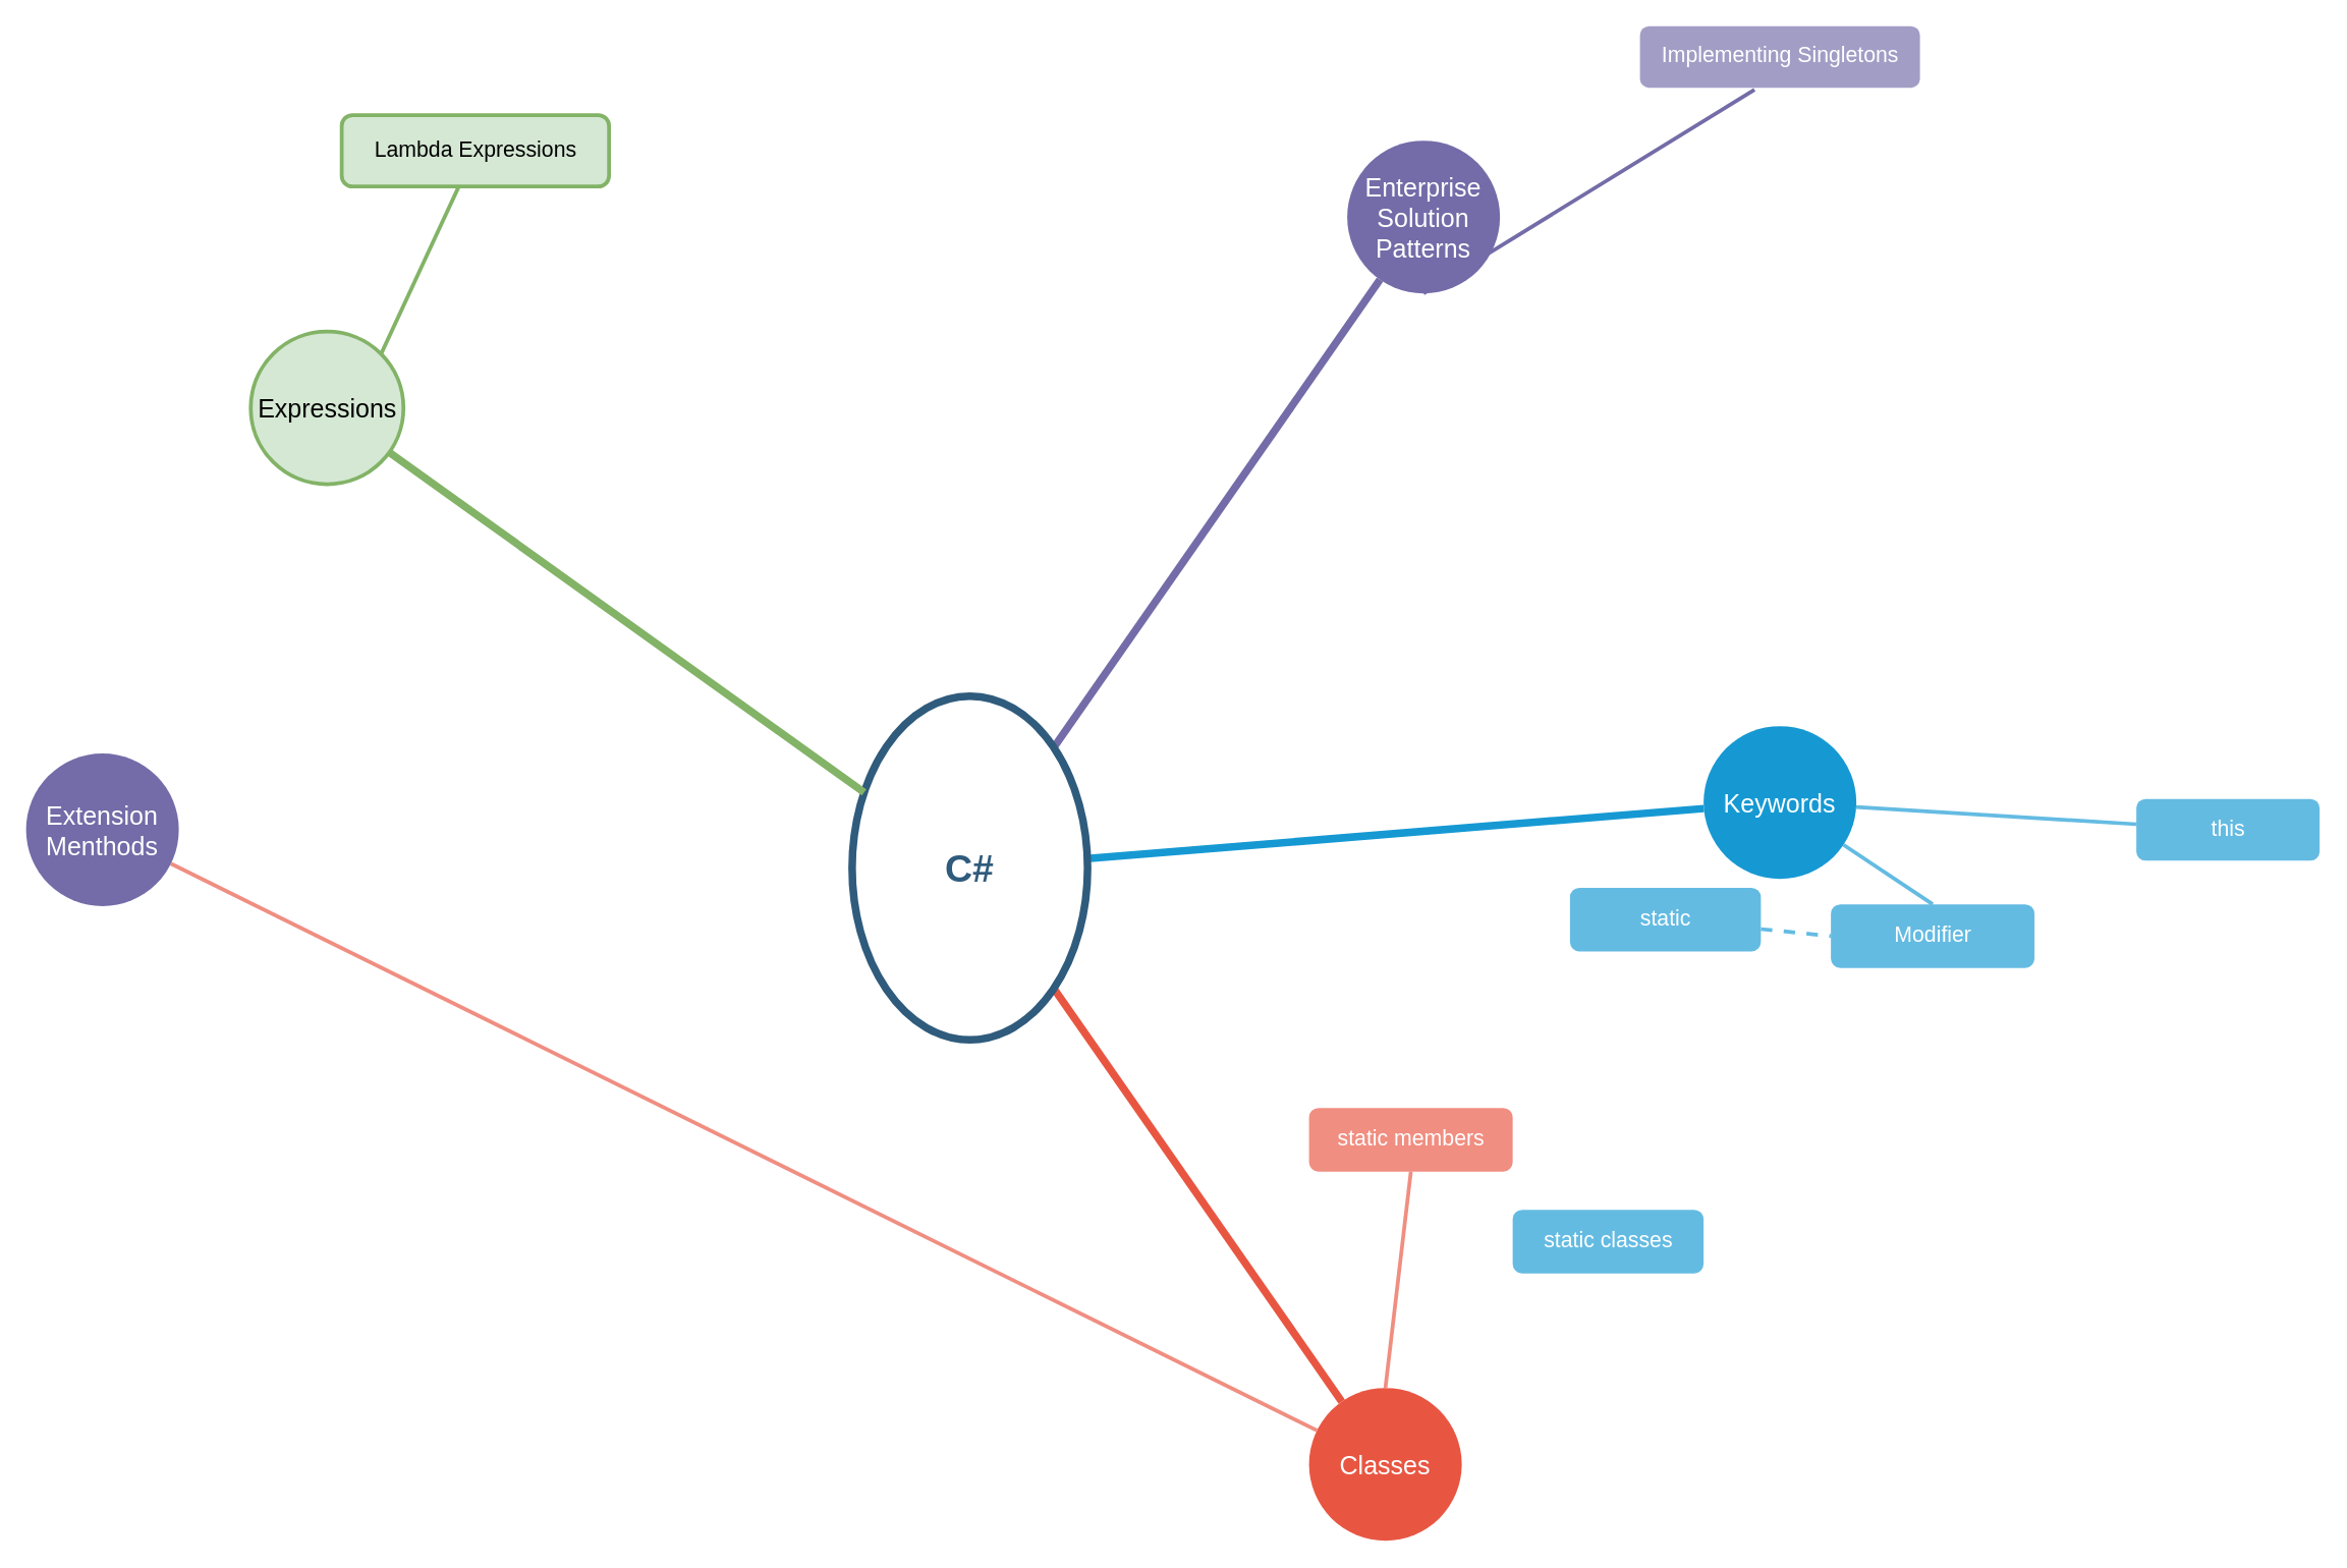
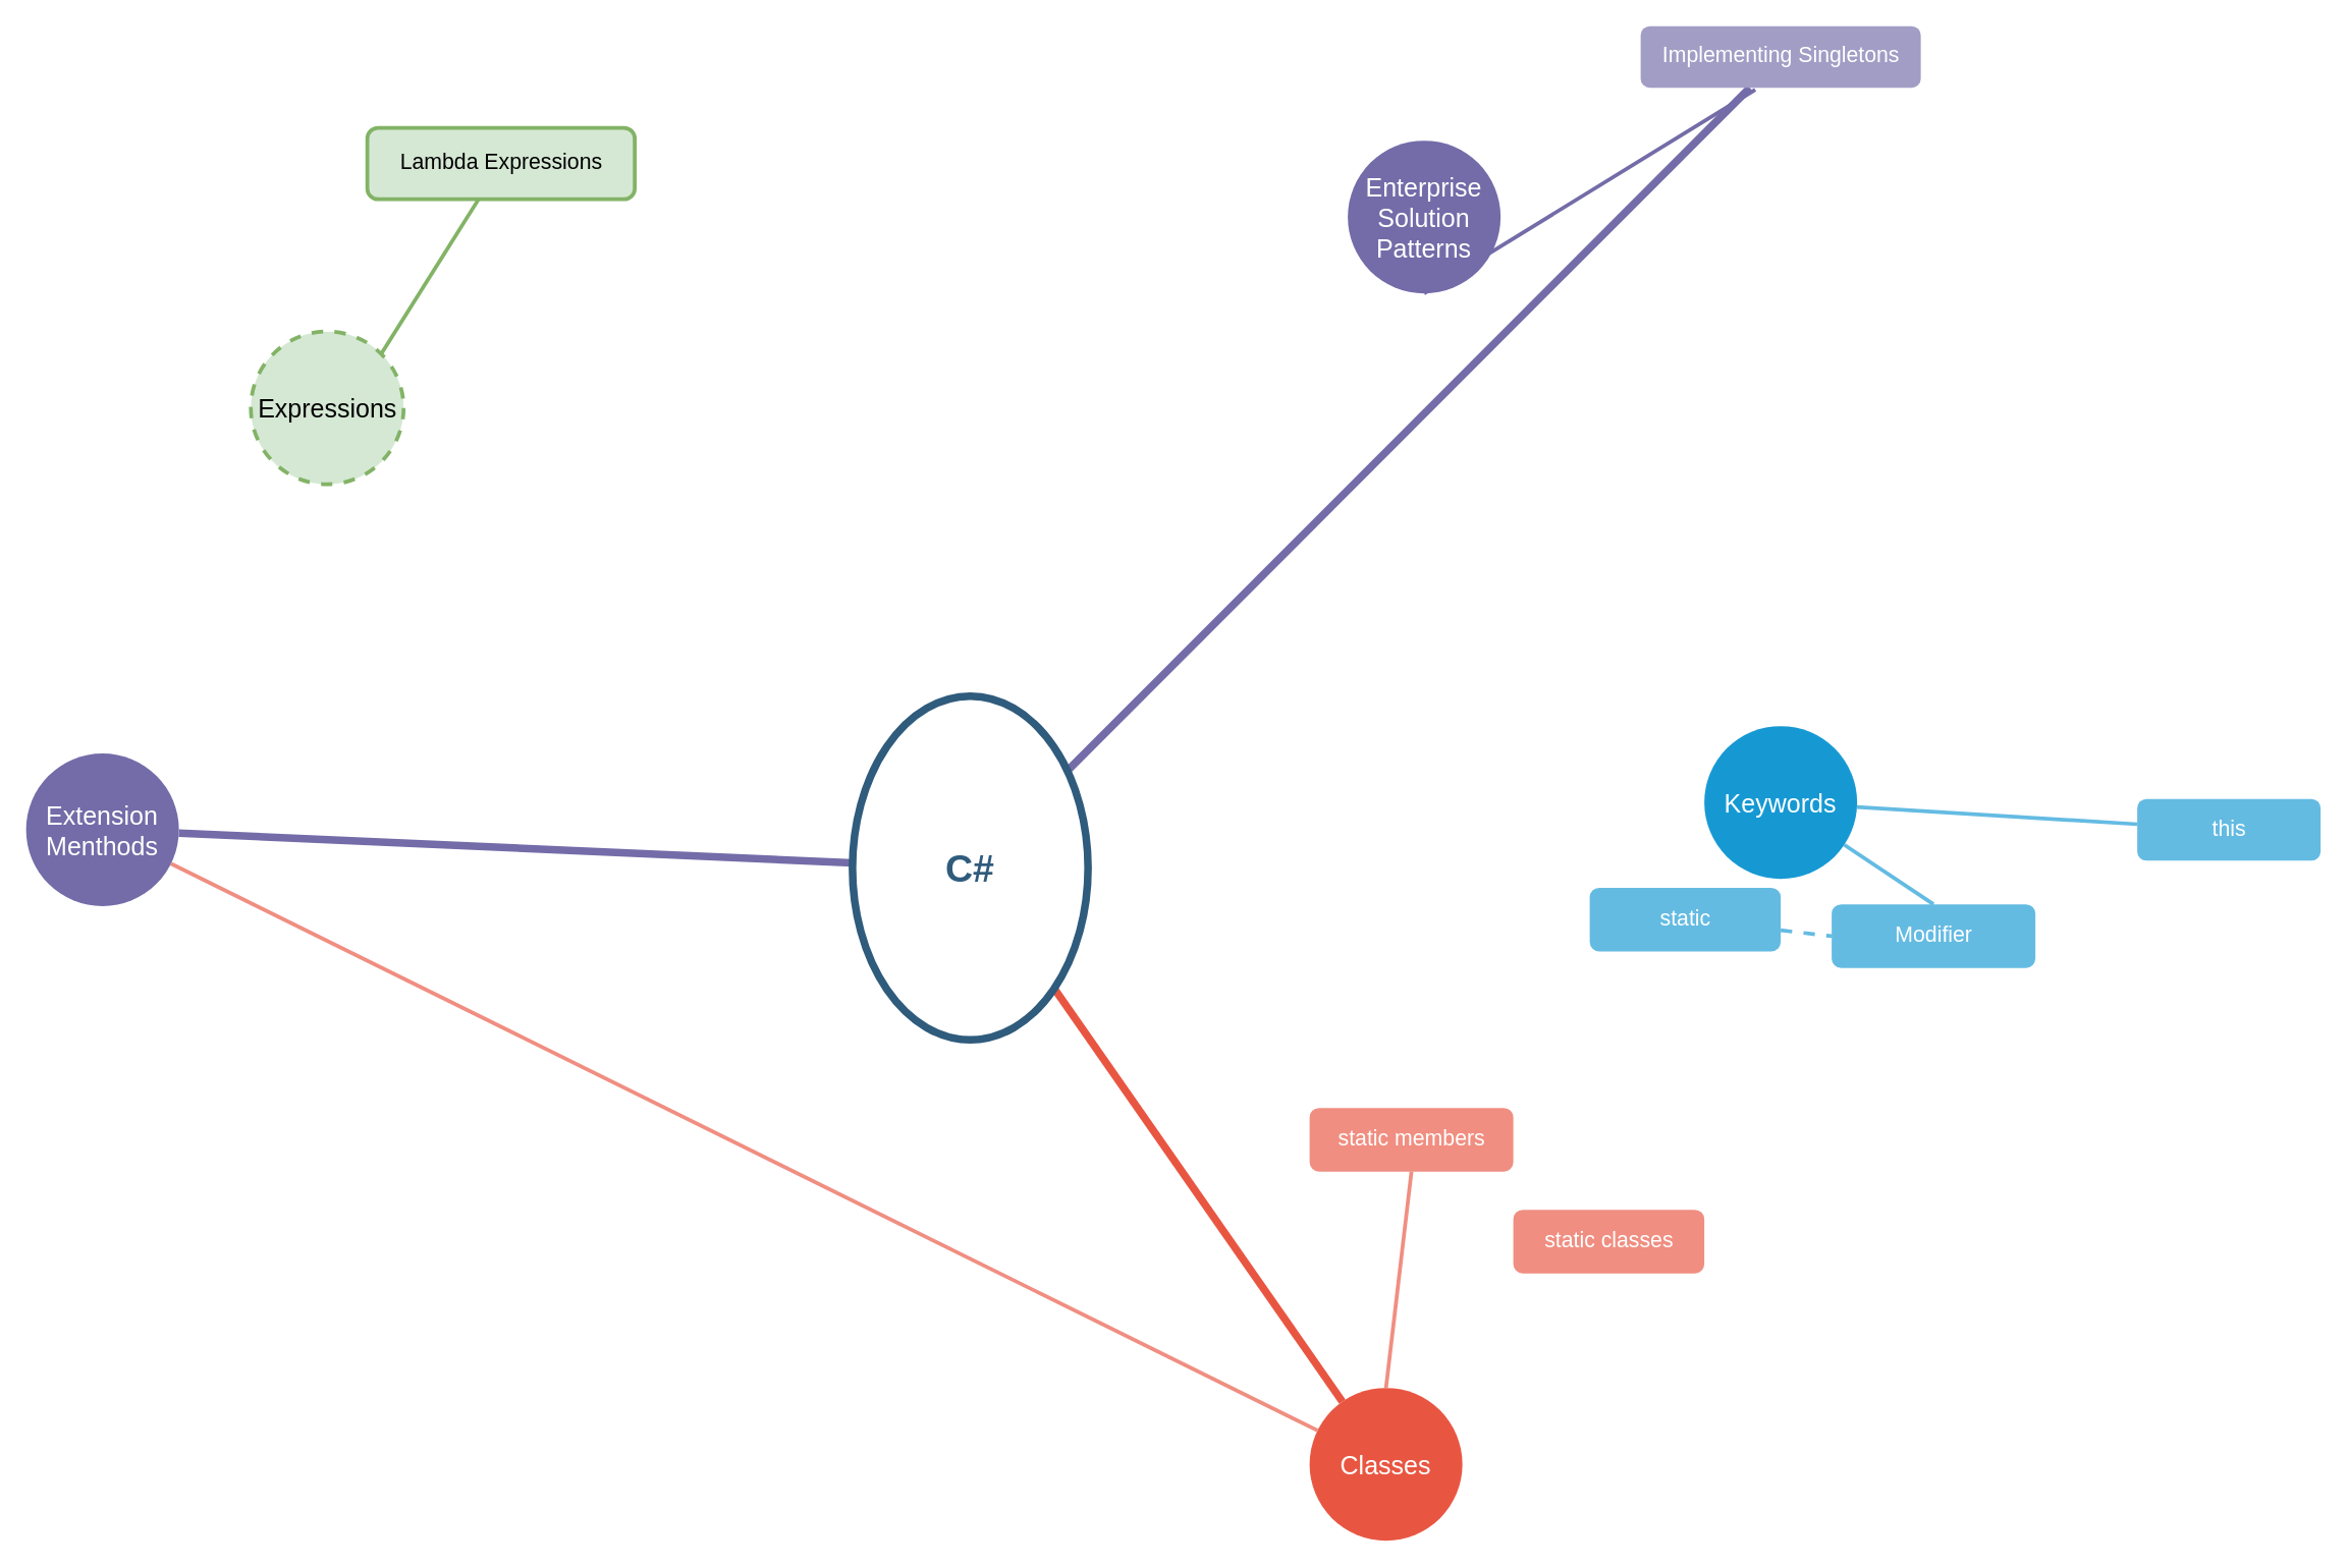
- <mxCell id="25" value="Lambda Expressions" style="rounded=1;fillColor=#d5e8d4;strokeColor=#82b366;strokeWidth=3;shadow=0;html=1;fontSize=17;" vertex="1" parent="1"><mxGeometry x="268" y="90" width="210" height="56" as="geometry" /></mxCell>
+ <mxCell id="25" value="Lambda Expressions" style="rounded=1;fillColor=#d5e8d4;strokeColor=#82b366;strokeWidth=3;shadow=0;html=1;fontSize=17;" vertex="1" parent="1"><mxGeometry x="288" y="100" width="210" height="56" as="geometry" /></mxCell>
- <mxCell id="24" value="Expressions" style="ellipse;whiteSpace=wrap;html=1;shadow=0;fontFamily=Helvetica;fontSize=20;align=center;strokeWidth=3;fillColor=#d5e8d4;strokeColor=#82b366;" vertex="1" parent="1"><mxGeometry x="196.5" y="260" width="120" height="120" as="geometry" /></mxCell>
+ <mxCell id="24" value="Expressions" style="ellipse;whiteSpace=wrap;html=1;shadow=0;fontFamily=Helvetica;fontSize=20;align=center;strokeWidth=3;fillColor=#d5e8d4;strokeColor=#82b366;dashed=1;" vertex="1" parent="1"><mxGeometry x="196.5" y="260" width="120" height="120" as="geometry" /></mxCell>
- <mxCell id="7" style="endArrow=none;strokeWidth=6;strokeColor=#736ca8;html=1;" parent="1" source="15" target="3" edge="1"><mxGeometry relative="1" as="geometry" /></mxCell>
+ <mxCell id="7" style="endArrow=none;strokeWidth=6;strokeColor=#736ca8;html=1;" parent="1" source="15" target="11" edge="1"><mxGeometry relative="1" as="geometry" /></mxCell>
- <mxCell id="23" style="endArrow=none;strokeWidth=6;strokeColor=#82b366;html=1;fillColor=#d5e8d4;" edge="1" parent="1" target="24" source="15"><mxGeometry relative="1" as="geometry"><mxPoint x="845.5" y="344.5" as="sourcePoint" /></mxGeometry></mxCell>
- <mxCell id="5" style="endArrow=none;strokeWidth=6;strokeColor=#1699D3;html=1;" parent="1" source="15" target="2" edge="1"><mxGeometry relative="1" as="geometry" /></mxCell>
+ <mxCell id="6" style="endArrow=none;strokeWidth=6;strokeColor=#736CA8;html=1;" parent="1" source="15" target="16" edge="1"><mxGeometry relative="1" as="geometry" /></mxCell>
- <mxCell id="19" value="static" style="rounded=1;fillColor=#64BBE2;strokeColor=none;strokeWidth=3;shadow=0;html=1;fontColor=#FFFFFF;fontSize=17;" parent="1" vertex="1"><mxGeometry x="1233" y="697" width="150" height="50" as="geometry" /></mxCell>
+ <mxCell id="19" value="static" style="rounded=1;fillColor=#64BBE2;strokeColor=none;strokeWidth=3;shadow=0;html=1;fontColor=#FFFFFF;fontSize=17;" parent="1" vertex="1"><mxGeometry x="1248" y="697" width="150" height="50" as="geometry" /></mxCell>
- <mxCell id="12" value="static classes" style="rounded=1;fillColor=#64bbe2;strokeColor=none;strokeWidth=3;shadow=0;html=1;fontColor=#FFFFFF;fontSize=17;" parent="1" vertex="1"><mxGeometry x="1188" y="950" width="150" height="50" as="geometry" /></mxCell>
+ <mxCell id="12" value="static classes" style="rounded=1;fillColor=#f08e81;strokeColor=none;strokeWidth=3;shadow=0;html=1;fontColor=#FFFFFF;fontSize=17;" parent="1" vertex="1"><mxGeometry x="1188" y="950" width="150" height="50" as="geometry" /></mxCell>
